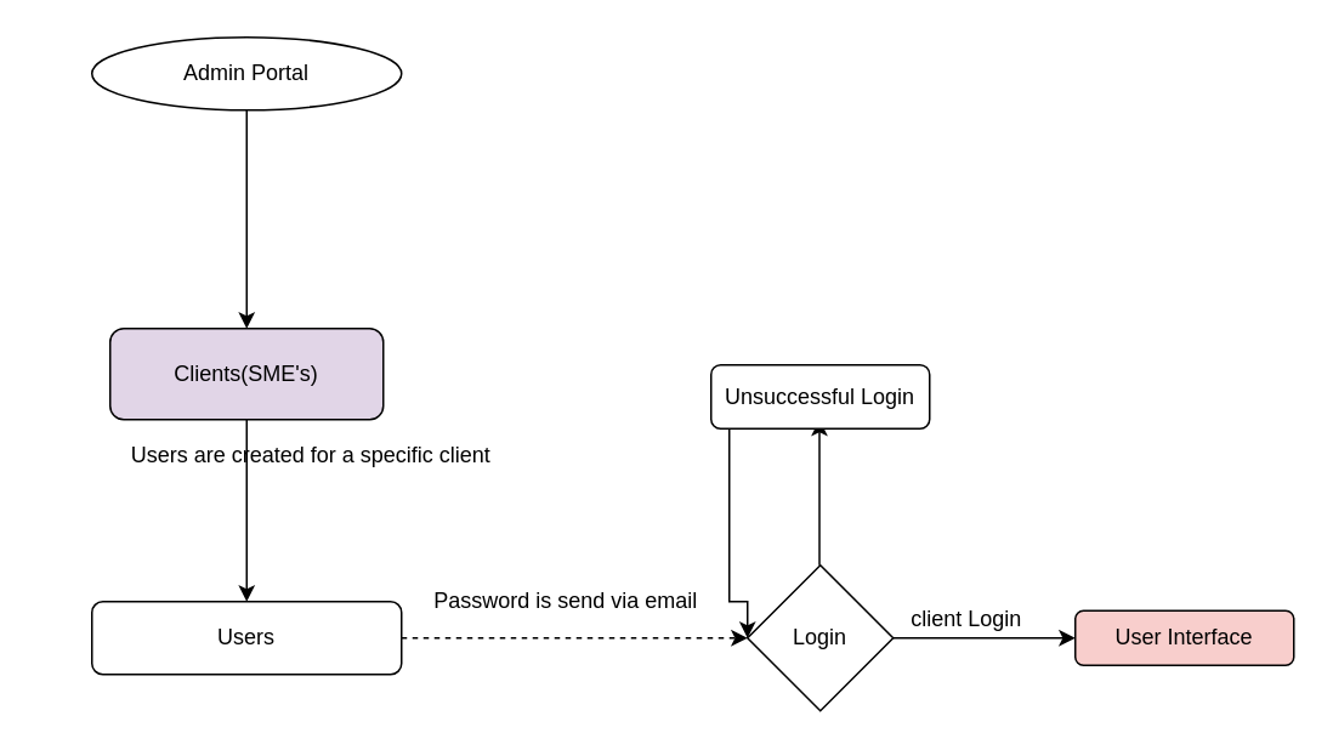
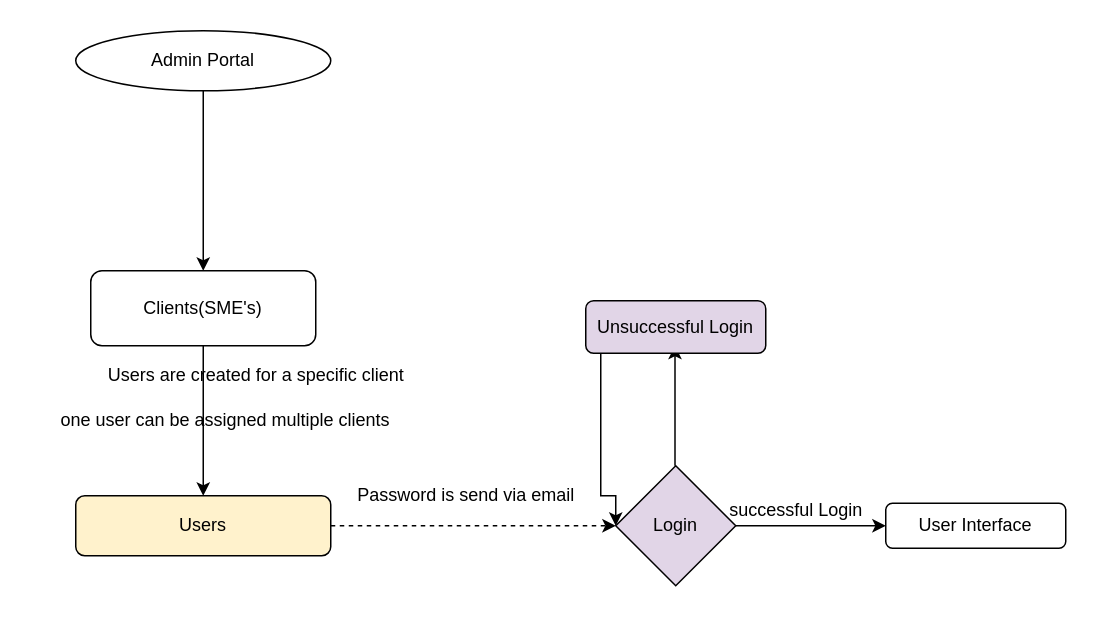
- <mxCell id="5" value="Clients(SME's)" style="rounded=1;whiteSpace=wrap;html=1;fillColor=#e1d5e7;" vertex="1" parent="1"><mxGeometry x="60" y="180" width="150" height="50" as="geometry" /></mxCell>
+ <mxCell id="5" value="Clients(SME's)" style="rounded=1;whiteSpace=wrap;html=1;" vertex="1" parent="1"><mxGeometry x="60" y="180" width="150" height="50" as="geometry" /></mxCell>
- <mxCell id="14" value="Unsuccessful Login" style="rounded=1;whiteSpace=wrap;html=1;" vertex="1" parent="1"><mxGeometry x="390" y="200" width="120" height="35" as="geometry" /></mxCell>
+ <mxCell id="14" value="Unsuccessful Login" style="rounded=1;whiteSpace=wrap;html=1;fillColor=#e1d5e7;" vertex="1" parent="1"><mxGeometry x="390" y="200" width="120" height="35" as="geometry" /></mxCell>
+ <mxCell id="8" value="one user can be assigned multiple clients" style="text;html=1;strokeColor=none;fillColor=none;align=center;verticalAlign=middle;whiteSpace=wrap;rounded=0;" vertex="1" parent="1"><mxGeometry x="20" y="270" width="260" height="20" as="geometry" /></mxCell>
- <mxCell id="16" value="client Login" style="text;html=1;align=center;verticalAlign=middle;resizable=0;points=[];autosize=1;strokeColor=none;" vertex="1" parent="1"><mxGeometry x="480" y="330" width="100" height="20" as="geometry" /></mxCell>
+ <mxCell id="16" value="successful Login" style="text;html=1;align=center;verticalAlign=middle;resizable=0;points=[];autosize=1;strokeColor=none;" vertex="1" parent="1"><mxGeometry x="480" y="330" width="100" height="20" as="geometry" /></mxCell>
- <mxCell id="6" value="Users" style="rounded=1;whiteSpace=wrap;html=1;" vertex="1" parent="1"><mxGeometry x="50" y="330" width="170" height="40" as="geometry" /></mxCell>
+ <mxCell id="6" value="Users" style="rounded=1;whiteSpace=wrap;html=1;fillColor=#fff2cc;" vertex="1" parent="1"><mxGeometry x="50" y="330" width="170" height="40" as="geometry" /></mxCell>
- <mxCell id="9" value="Login" style="rhombus;whiteSpace=wrap;html=1;" vertex="1" parent="1"><mxGeometry x="410" y="310" width="80" height="80" as="geometry" /></mxCell>
+ <mxCell id="9" value="Login" style="rhombus;whiteSpace=wrap;html=1;fillColor=#e1d5e7;" vertex="1" parent="1"><mxGeometry x="410" y="310" width="80" height="80" as="geometry" /></mxCell>
- <mxCell id="17" value="User Interface" style="rounded=1;whiteSpace=wrap;html=1;fillColor=#f8cecc;" vertex="1" parent="1"><mxGeometry x="590" y="335" width="120" height="30" as="geometry" /></mxCell>
+ <mxCell id="17" value="User Interface" style="rounded=1;whiteSpace=wrap;html=1;" vertex="1" parent="1"><mxGeometry x="590" y="335" width="120" height="30" as="geometry" /></mxCell>
